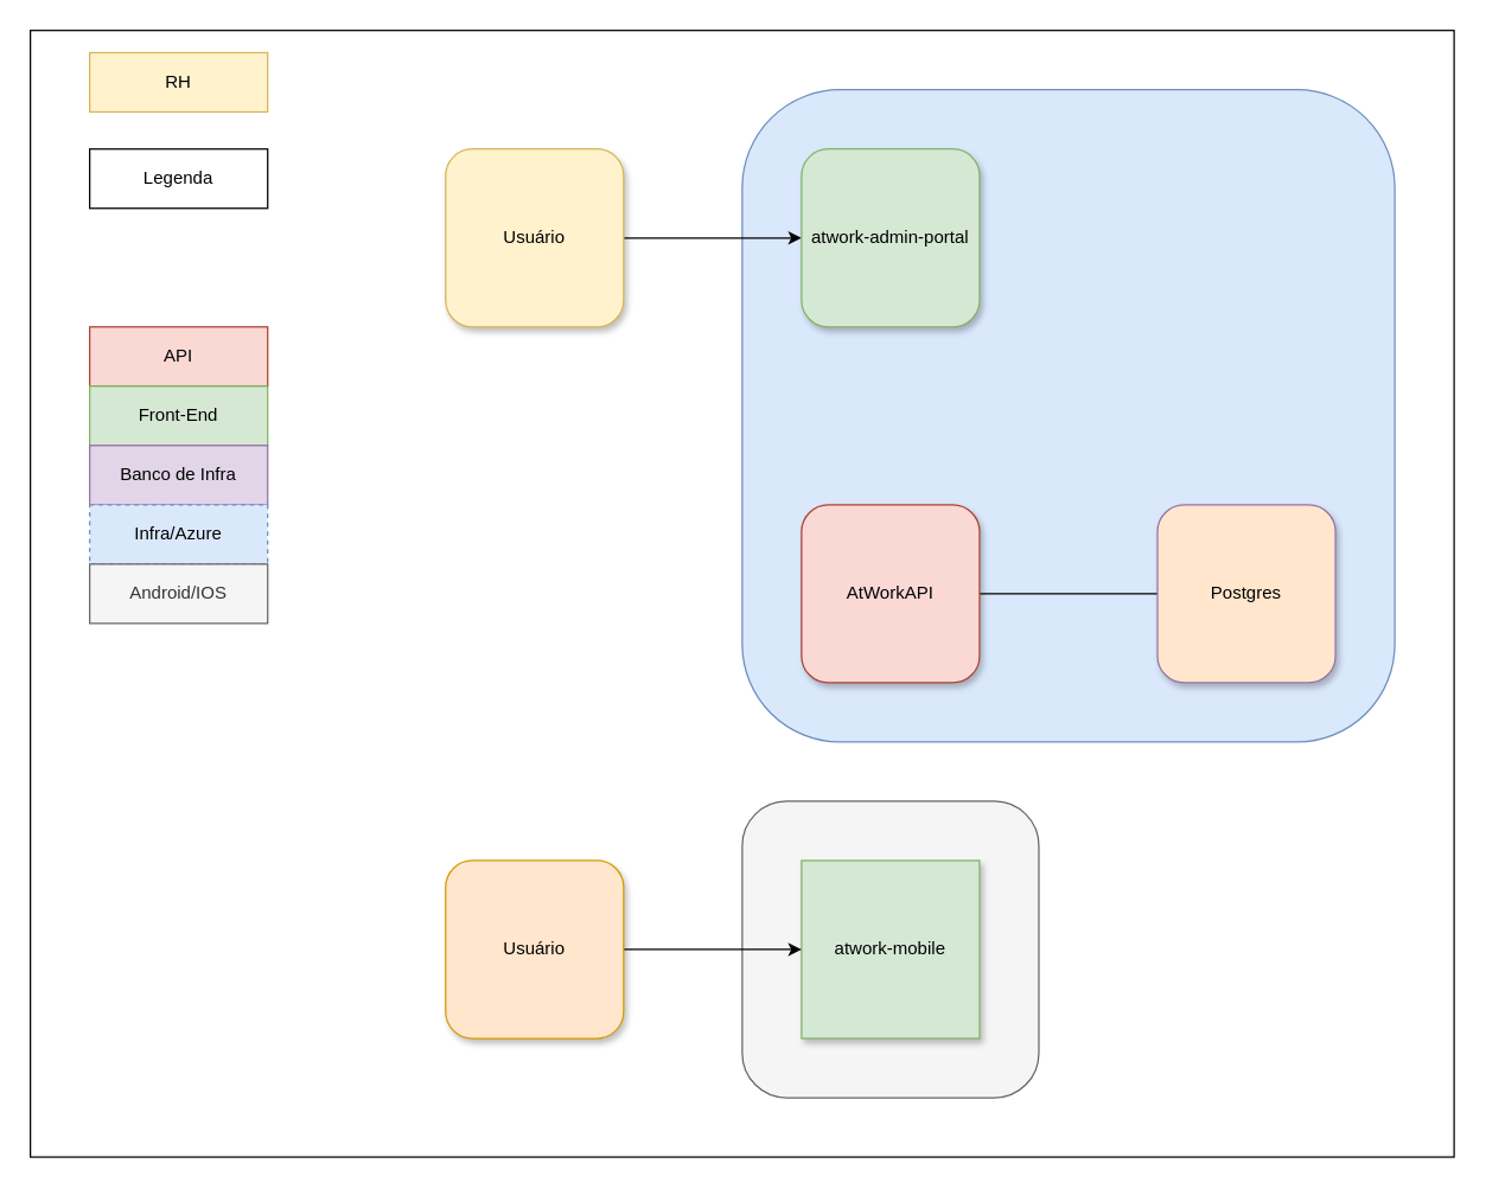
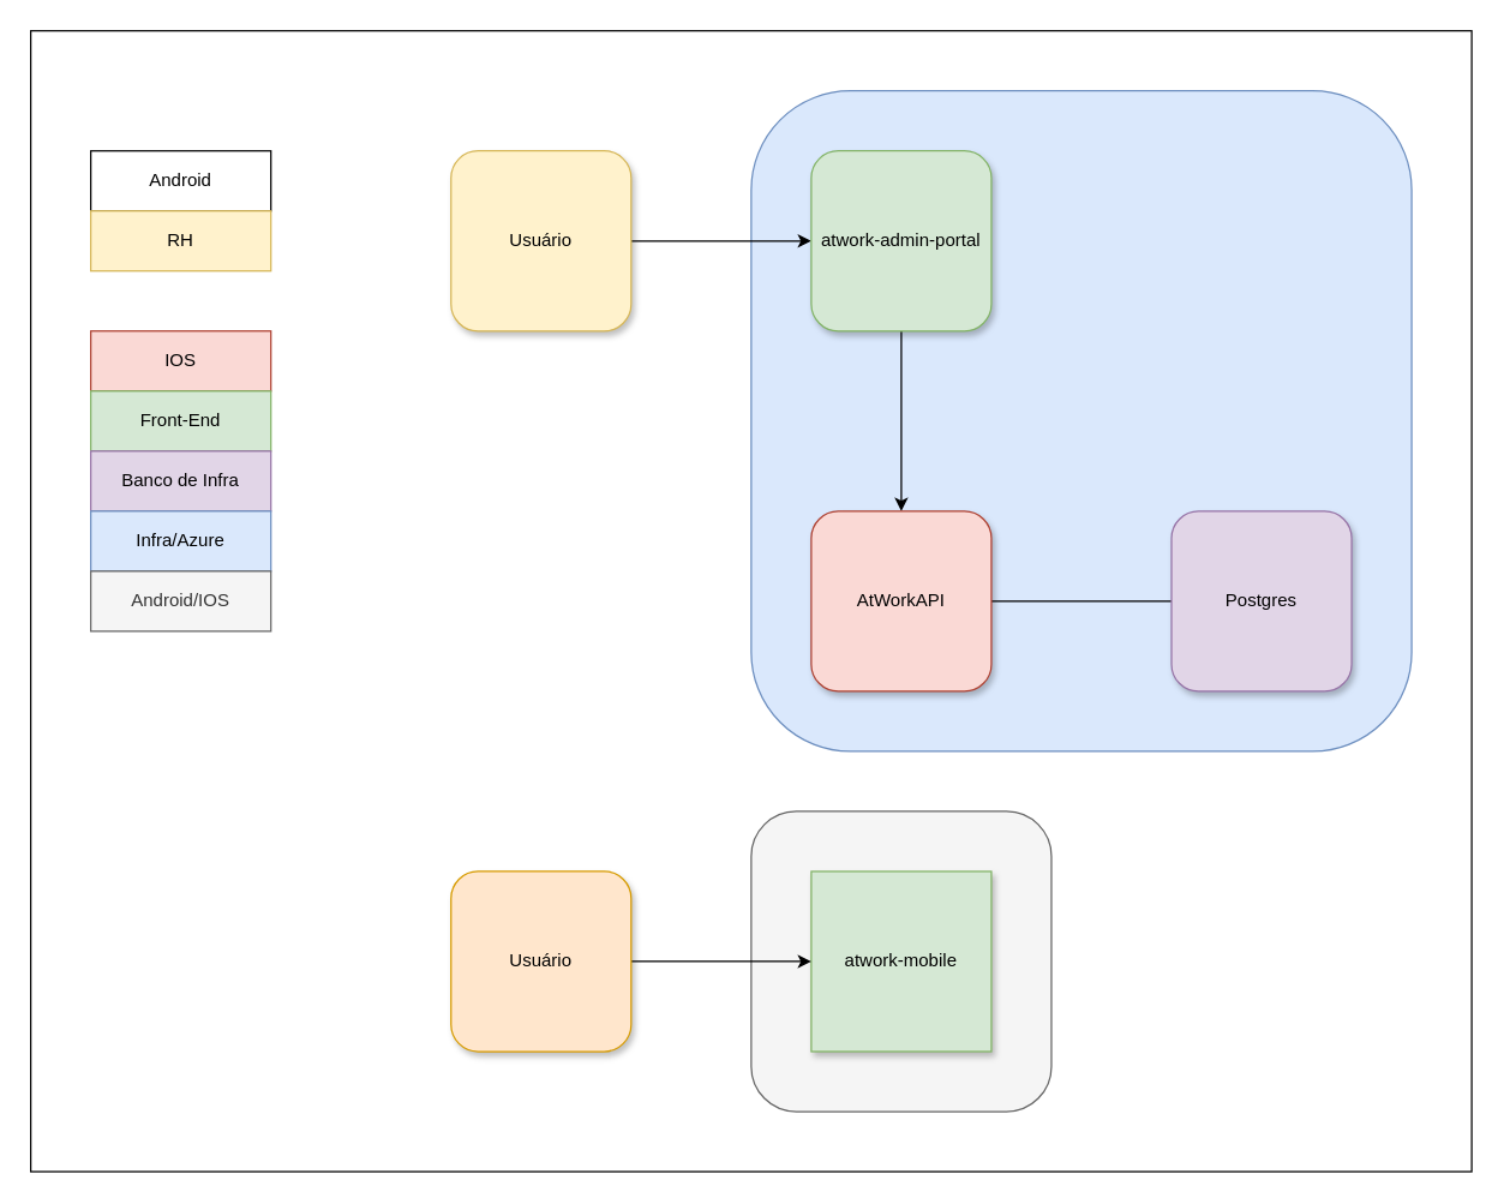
- <mxCell id="17" value="RH" style="rounded=0;whiteSpace=wrap;html=1;fillColor=#fff2cc;strokeColor=#d6b656;" vertex="1" parent="1"><mxGeometry x="60" y="35" width="120" height="40" as="geometry" /></mxCell>
+ <mxCell id="17" value="RH" style="rounded=0;whiteSpace=wrap;html=1;fillColor=#fff2cc;strokeColor=#d6b656;" vertex="1" parent="1"><mxGeometry x="60" y="140" width="120" height="40" as="geometry" /></mxCell>
- <mxCell id="16" value="Legenda" style="text;html=1;align=center;verticalAlign=middle;whiteSpace=wrap;rounded=0;" vertex="1" parent="1"><mxGeometry x="60" y="100" width="120" height="40" as="geometry" /></mxCell>
+ <mxCell id="16" value="Android" style="text;html=1;align=center;verticalAlign=middle;whiteSpace=wrap;rounded=0;" vertex="1" parent="1"><mxGeometry x="60" y="100" width="120" height="40" as="geometry" /></mxCell>
- <mxCell id="18" value="API" style="rounded=0;whiteSpace=wrap;html=1;fillColor=#fad9d5;strokeColor=#ae4132;" vertex="1" parent="1"><mxGeometry x="60" y="220" width="120" height="40" as="geometry" /></mxCell>
+ <mxCell id="18" value="IOS" style="rounded=0;whiteSpace=wrap;html=1;fillColor=#fad9d5;strokeColor=#ae4132;" vertex="1" parent="1"><mxGeometry x="60" y="220" width="120" height="40" as="geometry" /></mxCell>
+ <mxCell id="8" style="edgeStyle=orthogonalEdgeStyle;rounded=0;orthogonalLoop=1;jettySize=auto;html=1;entryX=0.5;entryY=0;entryDx=0;entryDy=0;" edge="1" parent="1" source="9" target="11"><mxGeometry relative="1" as="geometry" /></mxCell>
- <mxCell id="21" value="Infra/Azure" style="rounded=0;whiteSpace=wrap;html=1;fillColor=#dae8fc;strokeColor=#6c8ebf;dashed=1;" vertex="1" parent="1"><mxGeometry x="60" y="340" width="120" height="40" as="geometry" /></mxCell>
+ <mxCell id="21" value="Infra/Azure" style="rounded=0;whiteSpace=wrap;html=1;fillColor=#dae8fc;strokeColor=#6c8ebf;" vertex="1" parent="1"><mxGeometry x="60" y="340" width="120" height="40" as="geometry" /></mxCell>
- <mxCell id="15" value="Postgres" style="rounded=1;whiteSpace=wrap;html=1;fillColor=#ffe6cc;strokeColor=#9673a6;shadow=1;" vertex="1" parent="1"><mxGeometry x="780" y="340" width="120" height="120" as="geometry" /></mxCell>
+ <mxCell id="15" value="Postgres" style="rounded=1;whiteSpace=wrap;html=1;fillColor=#e1d5e7;strokeColor=#9673a6;shadow=1;" vertex="1" parent="1"><mxGeometry x="780" y="340" width="120" height="120" as="geometry" /></mxCell>
